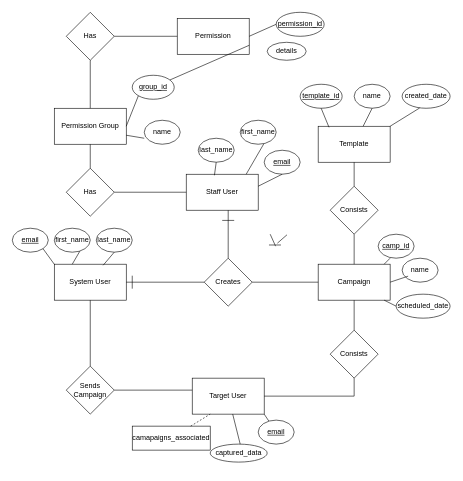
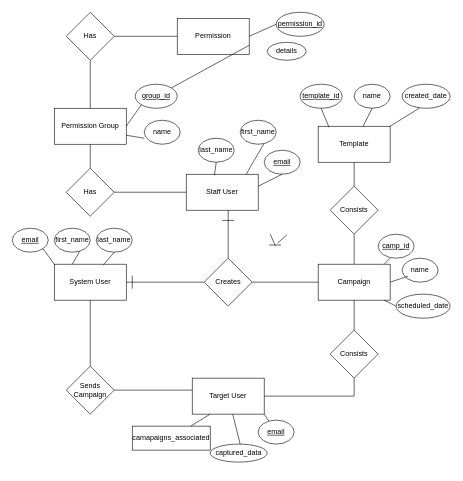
- <mxCell id="61" value="&lt;u&gt;group_id&lt;/u&gt;" style="ellipse;whiteSpace=wrap;html=1;" vertex="1" parent="3"><mxGeometry x="130" y="105" width="70" height="40" as="geometry" /></mxCell>
+ <mxCell id="61" value="&lt;u&gt;group_id&lt;/u&gt;" style="ellipse;whiteSpace=wrap;html=1;" vertex="1" parent="3"><mxGeometry x="135" y="120" width="70" height="40" as="geometry" /></mxCell>
- <mxCell id="34" value="" style="endArrow=none;html=1;rounded=0;entryX=0.25;entryY=1;entryDx=0;entryDy=0;dashed=1;" edge="1" parent="4" source="31" target="11"><mxGeometry width="50" height="50" relative="1" as="geometry"><mxPoint x="220" y="570" as="sourcePoint" /><mxPoint x="270" y="520" as="targetPoint" /></mxGeometry></mxCell>
+ <mxCell id="34" value="" style="endArrow=none;html=1;rounded=0;entryX=0.25;entryY=1;entryDx=0;entryDy=0;" edge="1" parent="4" source="31" target="11"><mxGeometry width="50" height="50" relative="1" as="geometry"><mxPoint x="220" y="570" as="sourcePoint" /><mxPoint x="270" y="520" as="targetPoint" /></mxGeometry></mxCell>
